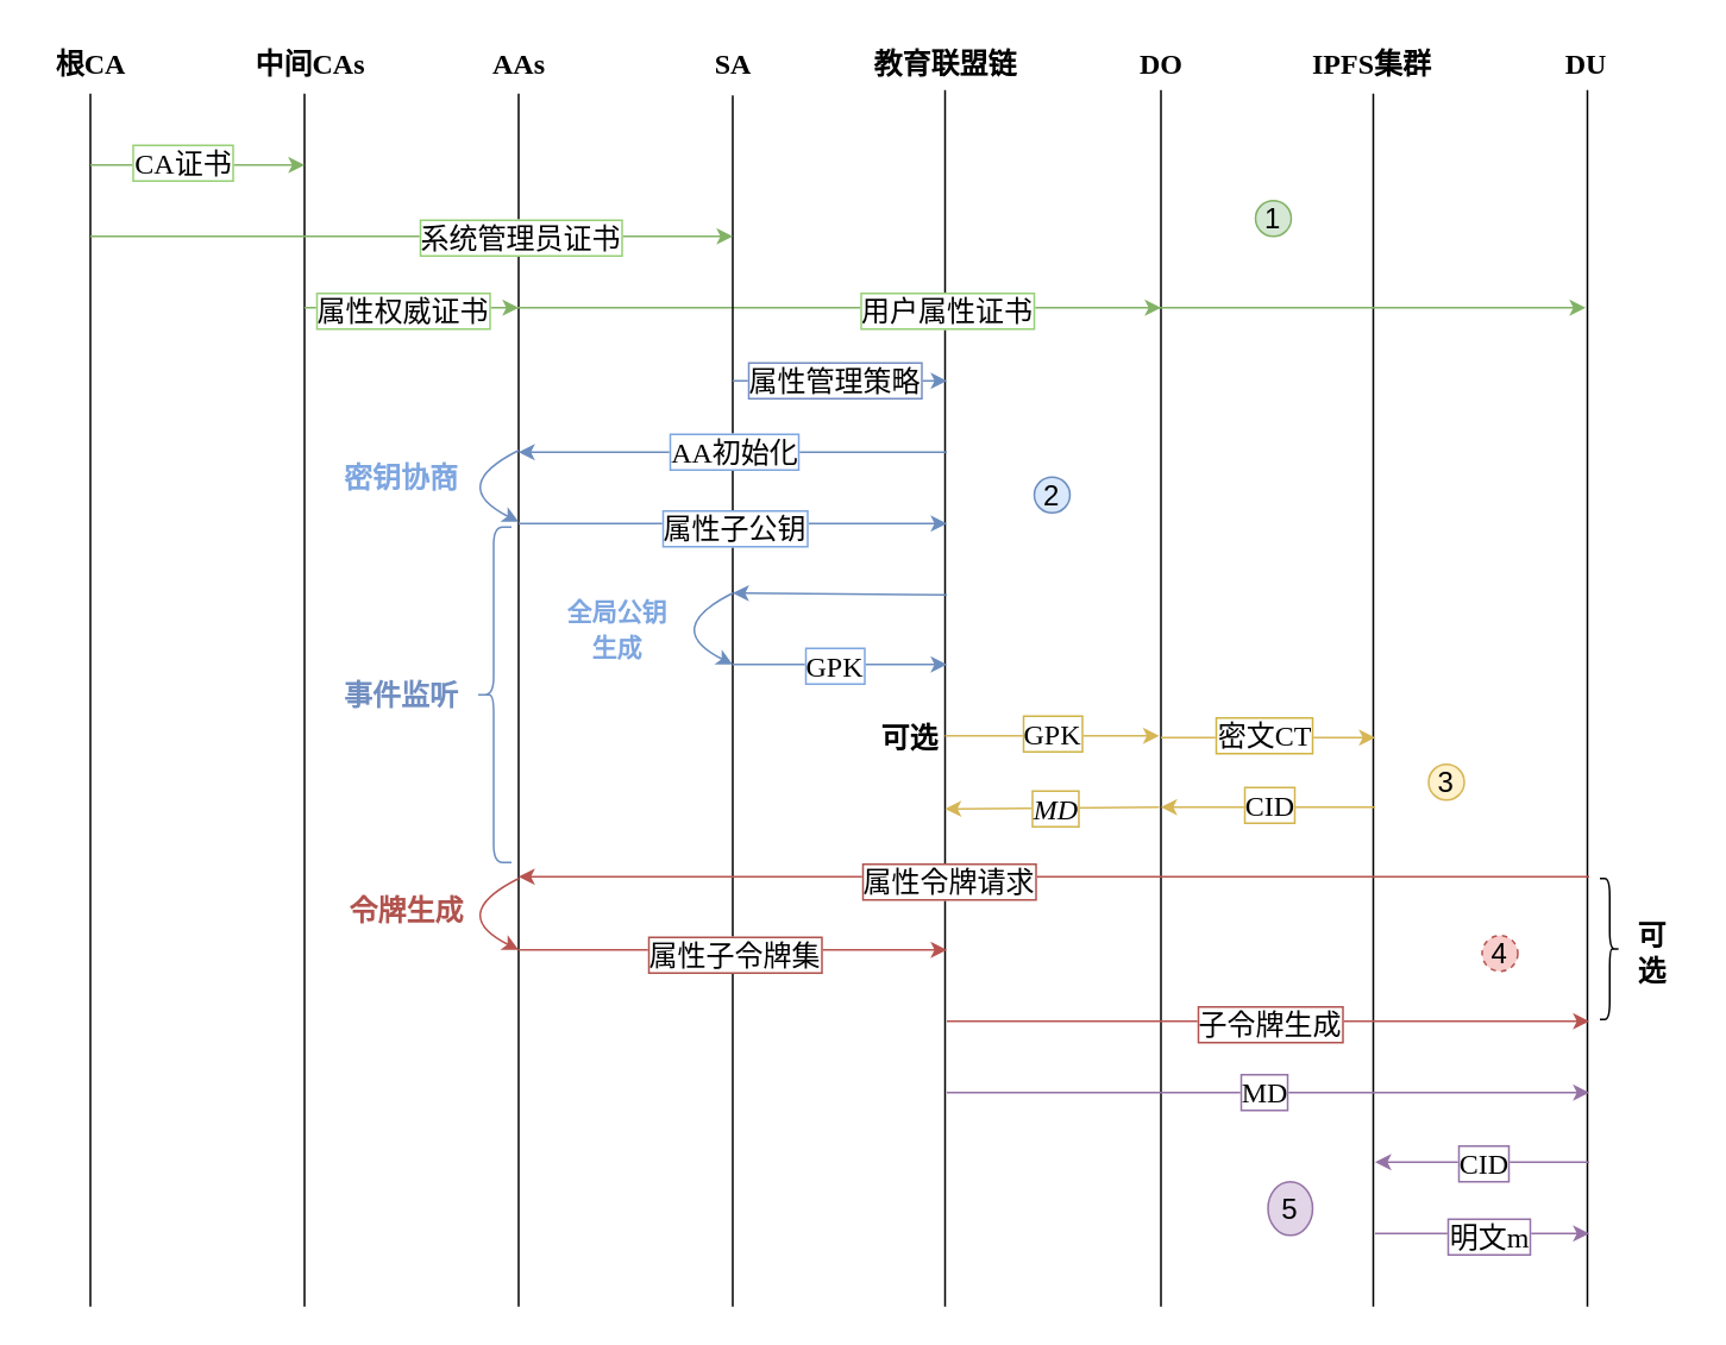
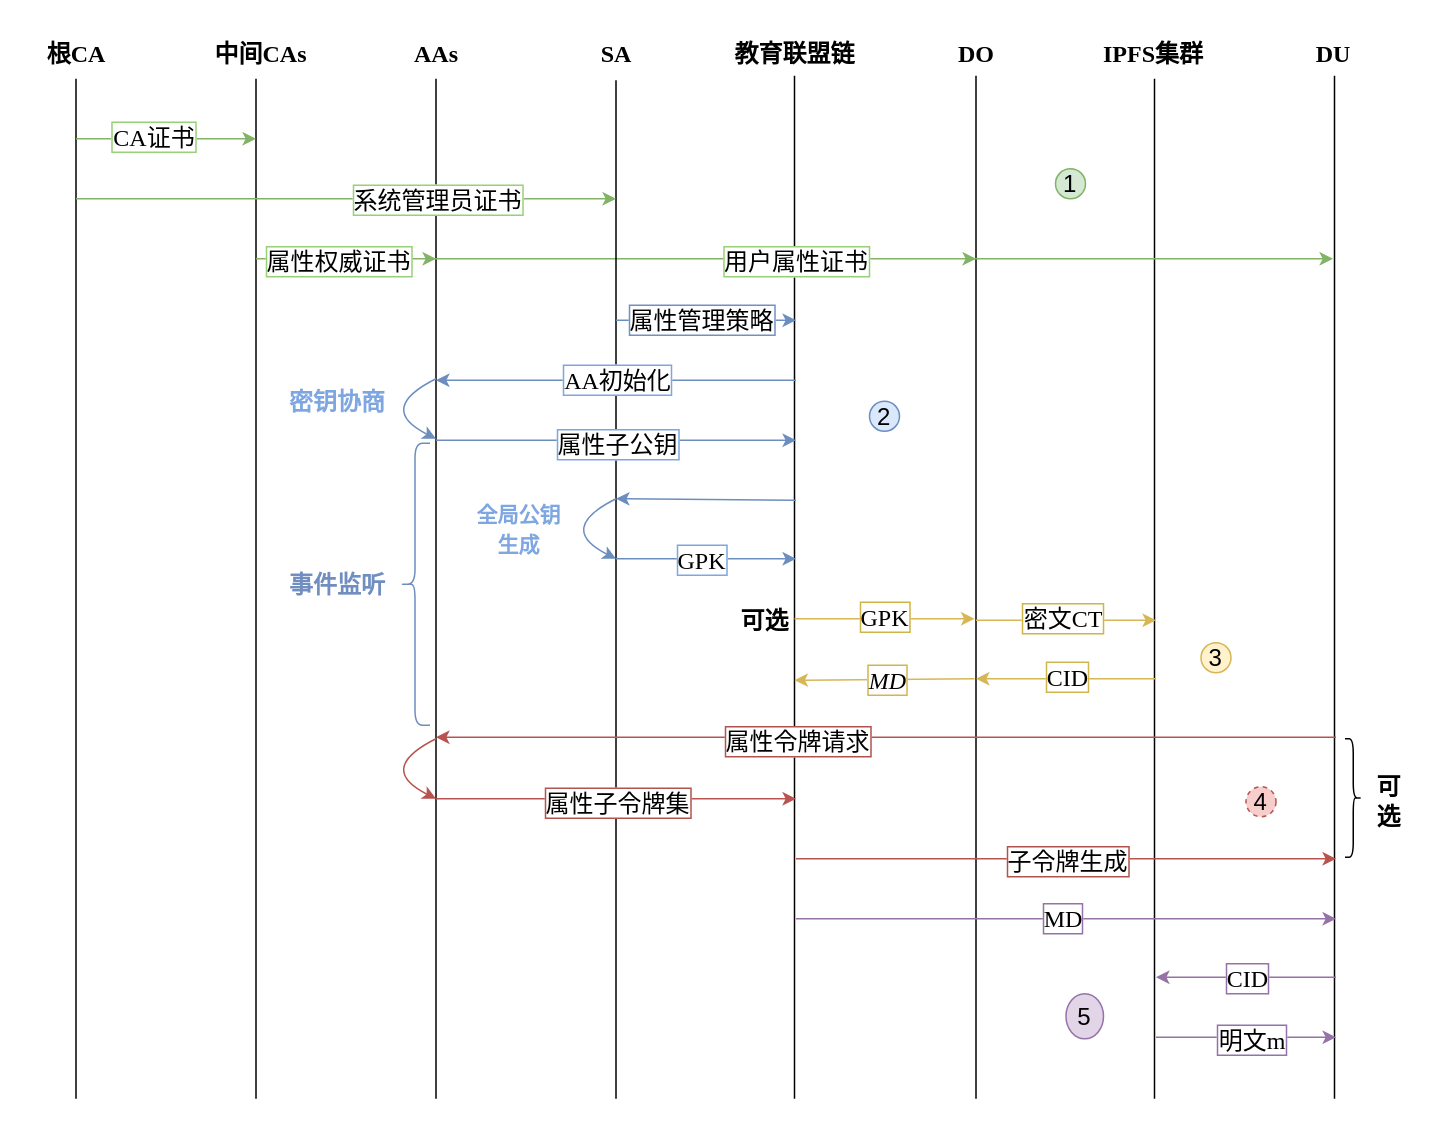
- <mxCell id="59" value="&lt;b style=&quot;font-size: 16px;&quot;&gt;令牌生成&lt;/b&gt;" style="text;html=1;align=center;verticalAlign=middle;resizable=0;points=[];autosize=1;labelBorderColor=none;fontSize=16;fontFamily=宋体;fontColor=#b1534e;" vertex="1" parent="1"><mxGeometry x="182" y="495" width="90" height="30" as="geometry" /></mxCell>
